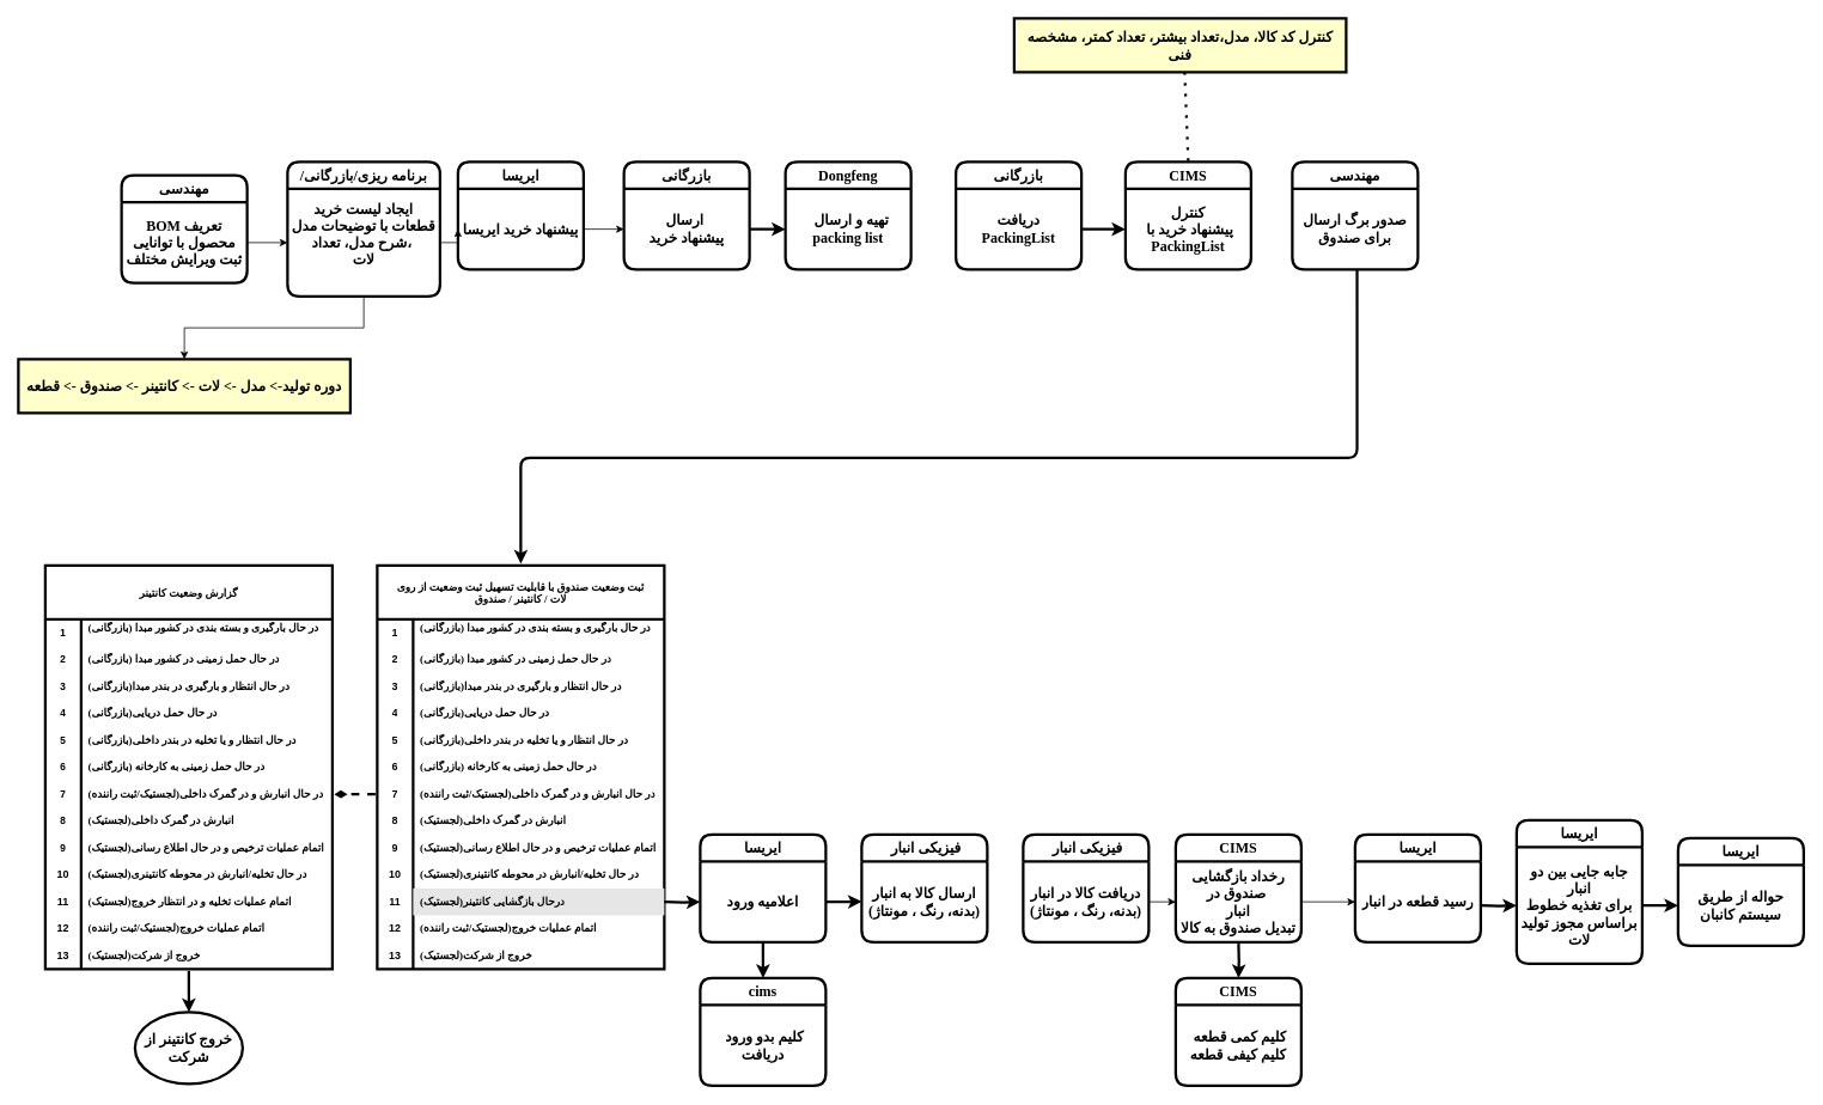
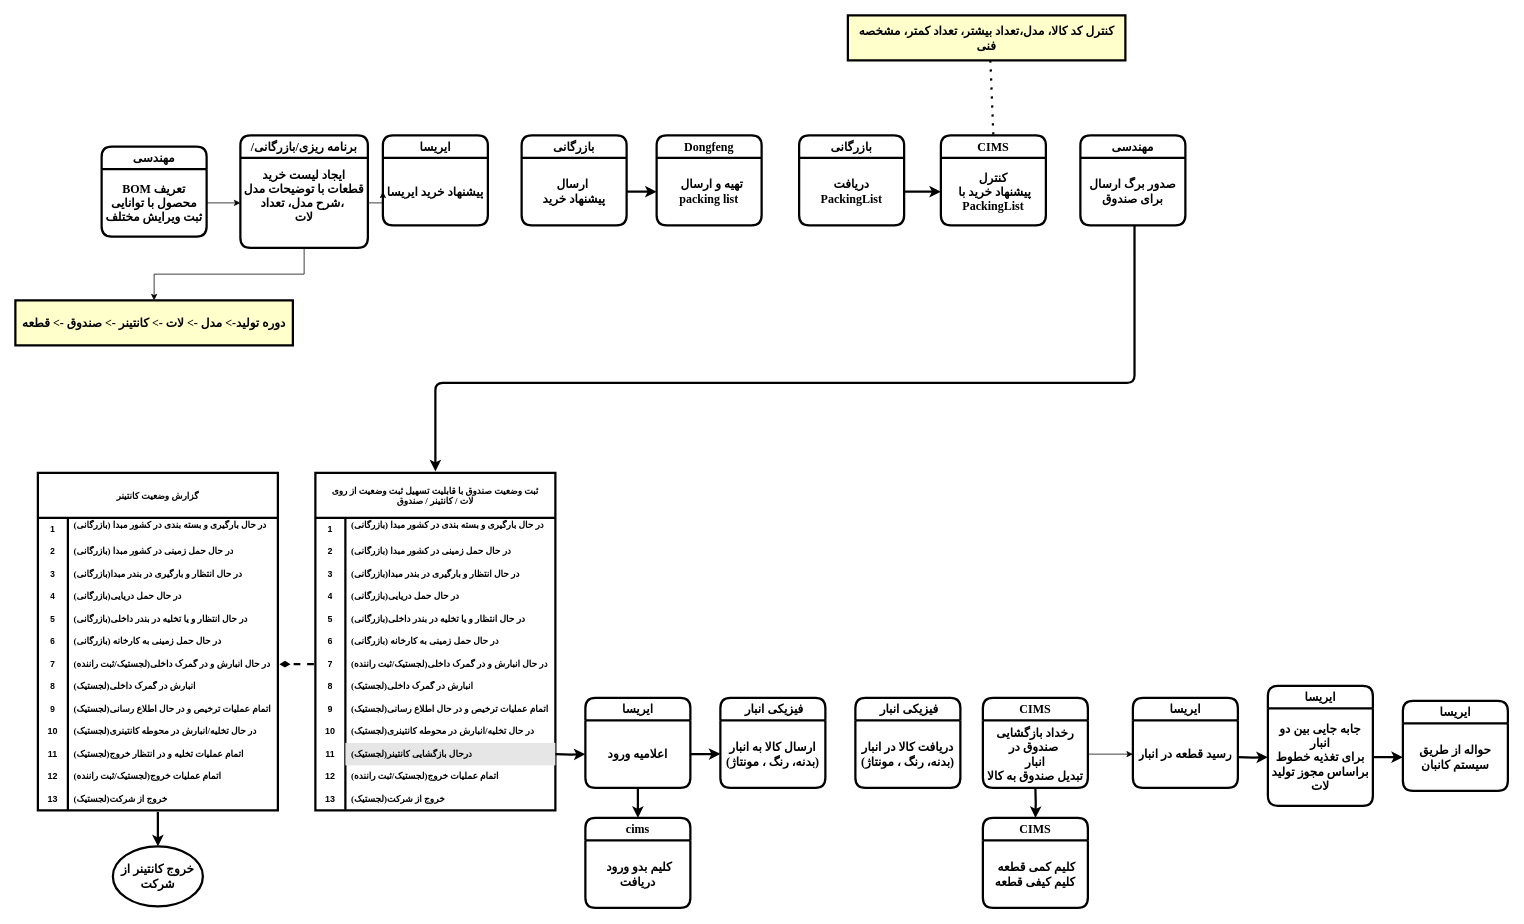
- <mxCell id="85" style="edgeStyle=orthogonalEdgeStyle;rounded=0;orthogonalLoop=1;jettySize=auto;html=1;exitX=1;exitY=0.5;exitDx=0;exitDy=0;entryX=0;entryY=0.5;entryDx=0;entryDy=0;" edge="1" parent="1" source="16" target="76"><mxGeometry relative="1" as="geometry" /></mxCell>
- <mxCell id="133" style="edgeStyle=orthogonalEdgeStyle;rounded=0;orthogonalLoop=1;jettySize=auto;html=1;exitX=1;exitY=0.5;exitDx=0;exitDy=0;entryX=0;entryY=0.5;entryDx=0;entryDy=0;" edge="1" parent="1" source="132" target="70"><mxGeometry relative="1" as="geometry" /></mxCell>
